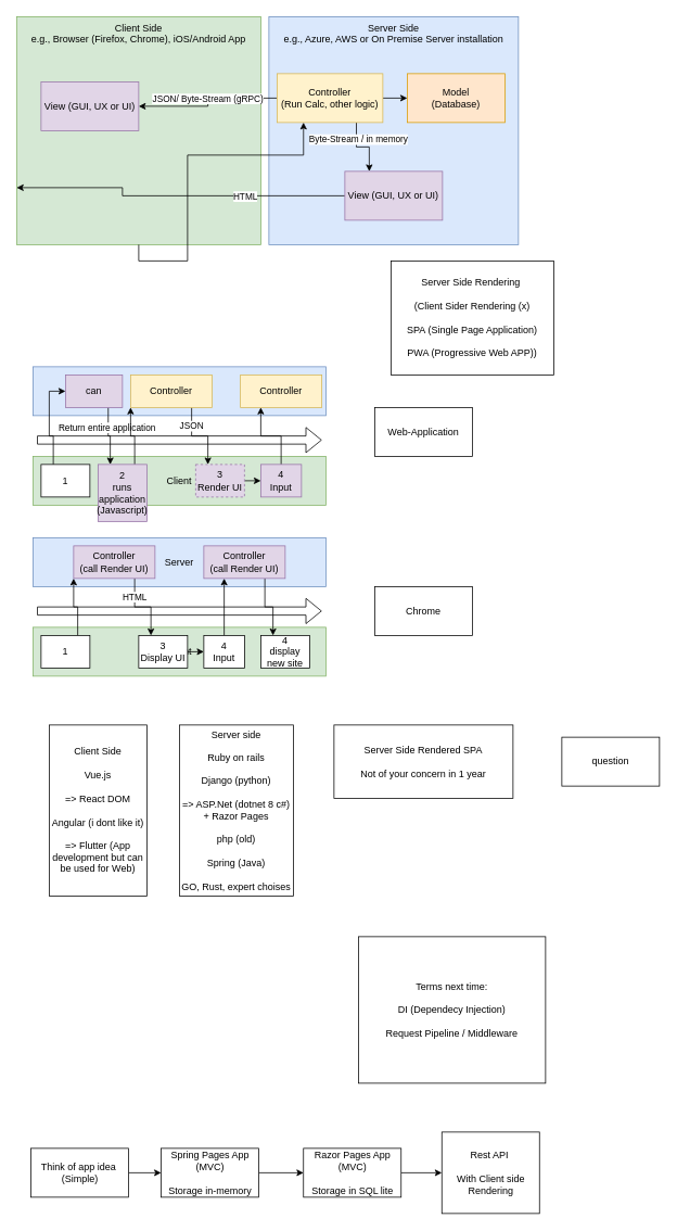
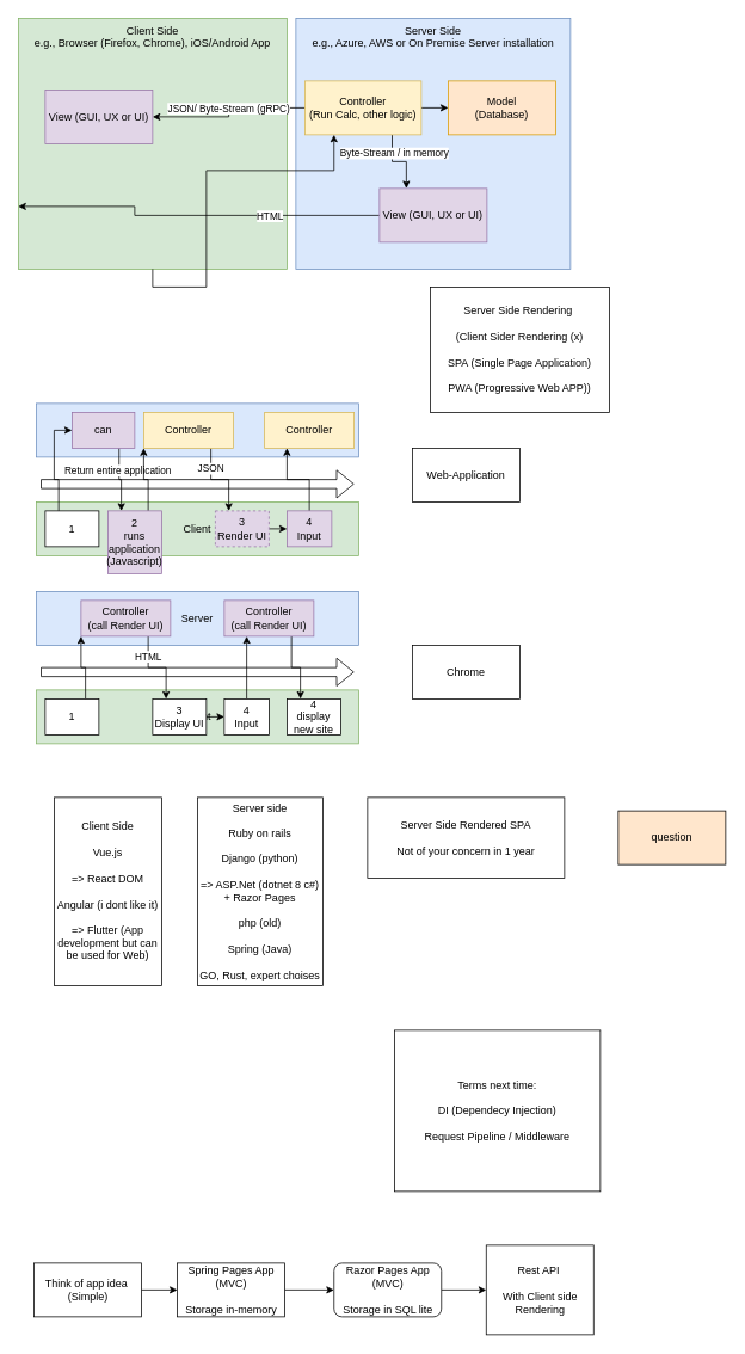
- <mxCell id="63" value="question" style="rounded=0;whiteSpace=wrap;html=1;" parent="1" vertex="1"><mxGeometry x="690" y="905" width="120" height="60" as="geometry" /></mxCell>
+ <mxCell id="63" value="question" style="rounded=0;whiteSpace=wrap;html=1;fillColor=#ffe6cc;" parent="1" vertex="1"><mxGeometry x="690" y="905" width="120" height="60" as="geometry" /></mxCell>
- <mxCell id="61" value="Razor Pages App (MVC)&lt;br&gt;&lt;br&gt;Storage in SQL lite" style="rounded=0;whiteSpace=wrap;html=1;" parent="1" vertex="1"><mxGeometry x="372.5" y="1410" width="120" height="60" as="geometry" /></mxCell>
+ <mxCell id="61" value="Razor Pages App (MVC)&lt;br&gt;&lt;br&gt;Storage in SQL lite" style="whiteSpace=wrap;html=1;rounded=1;" parent="1" vertex="1"><mxGeometry x="372.5" y="1410" width="120" height="60" as="geometry" /></mxCell>
